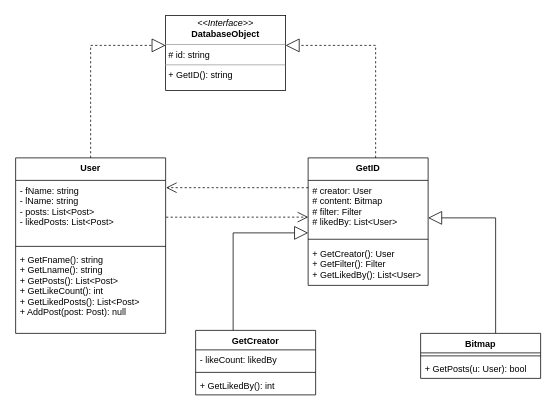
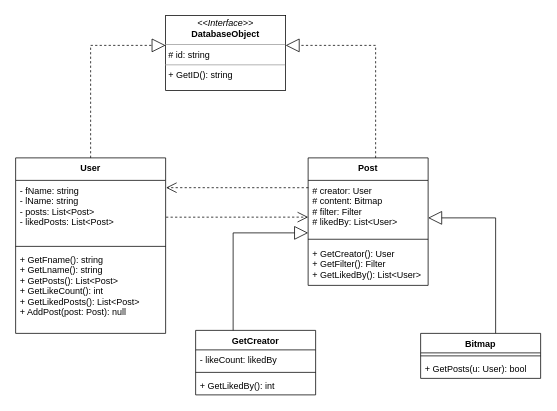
- <mxCell id="6" value="GetID" style="swimlane;fontStyle=1;align=center;verticalAlign=top;childLayout=stackLayout;horizontal=1;startSize=30;horizontalStack=0;resizeParent=1;resizeParentMax=0;resizeLast=0;collapsible=1;marginBottom=0;" vertex="1" parent="1"><mxGeometry x="410" y="210" width="160" height="170" as="geometry" /></mxCell>
+ <mxCell id="6" value="Post" style="swimlane;fontStyle=1;align=center;verticalAlign=top;childLayout=stackLayout;horizontal=1;startSize=30;horizontalStack=0;resizeParent=1;resizeParentMax=0;resizeLast=0;collapsible=1;marginBottom=0;" vertex="1" parent="1"><mxGeometry x="410" y="210" width="160" height="170" as="geometry" /></mxCell>
